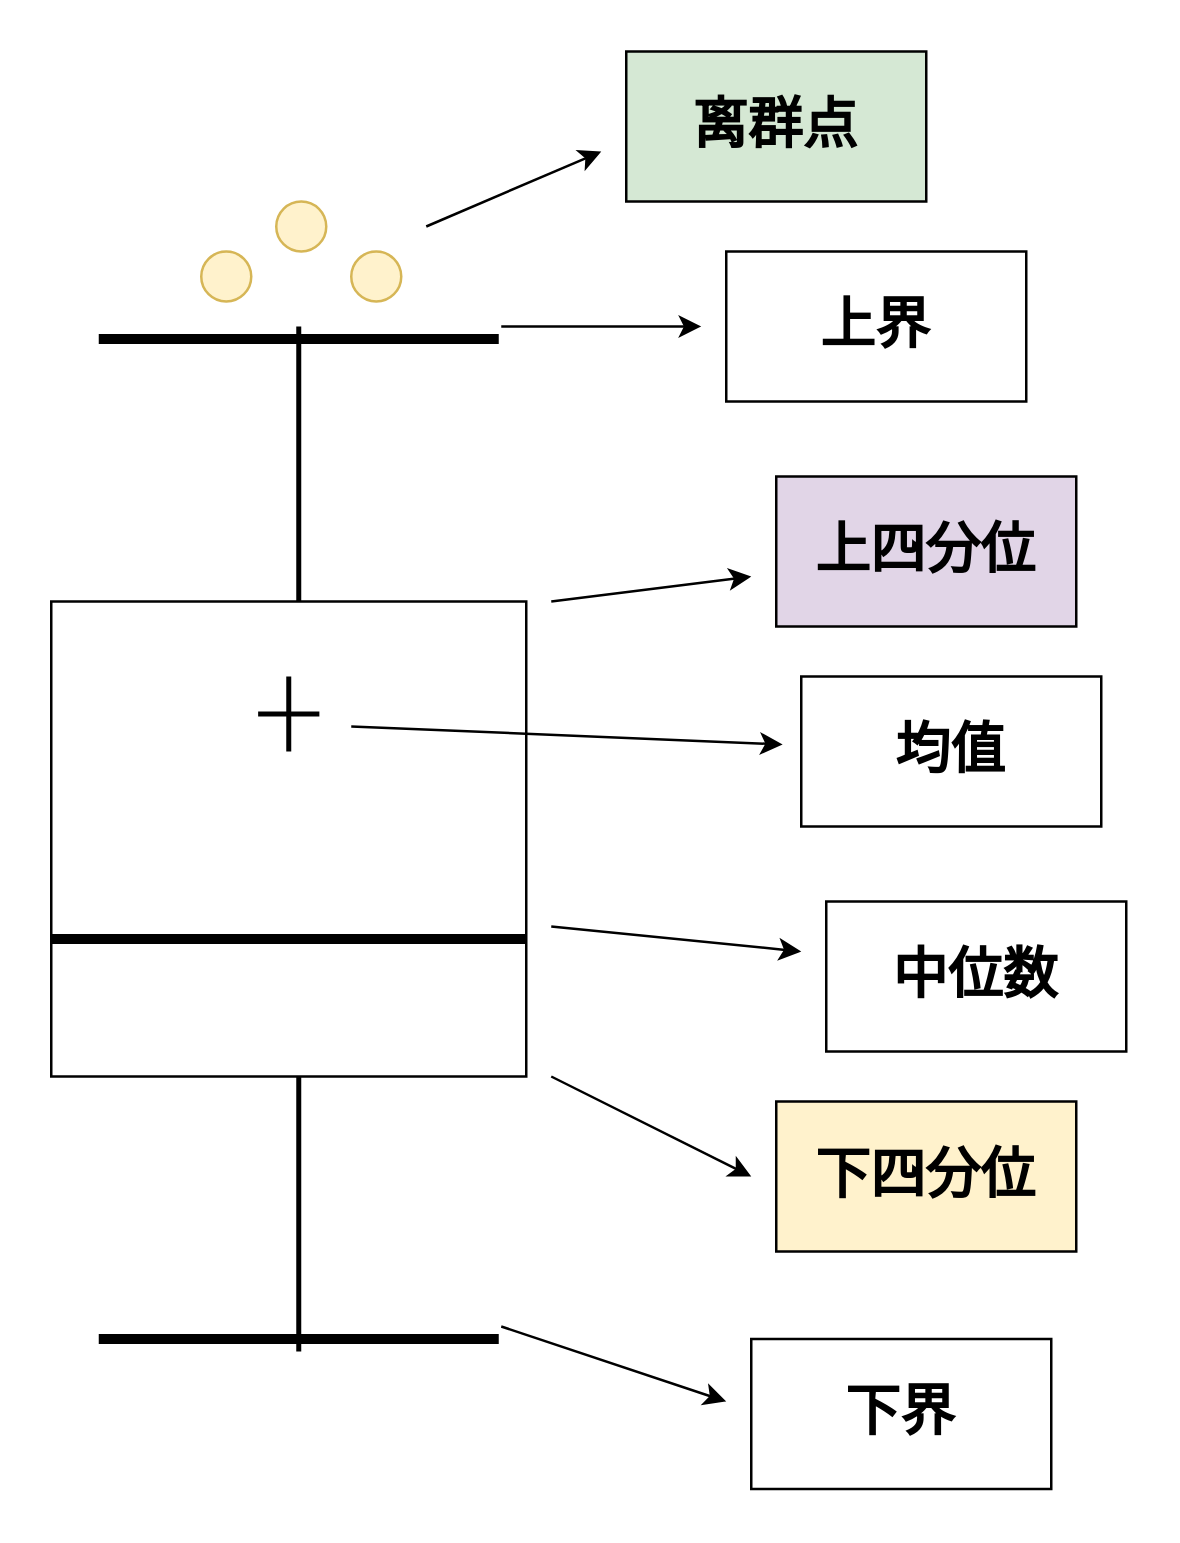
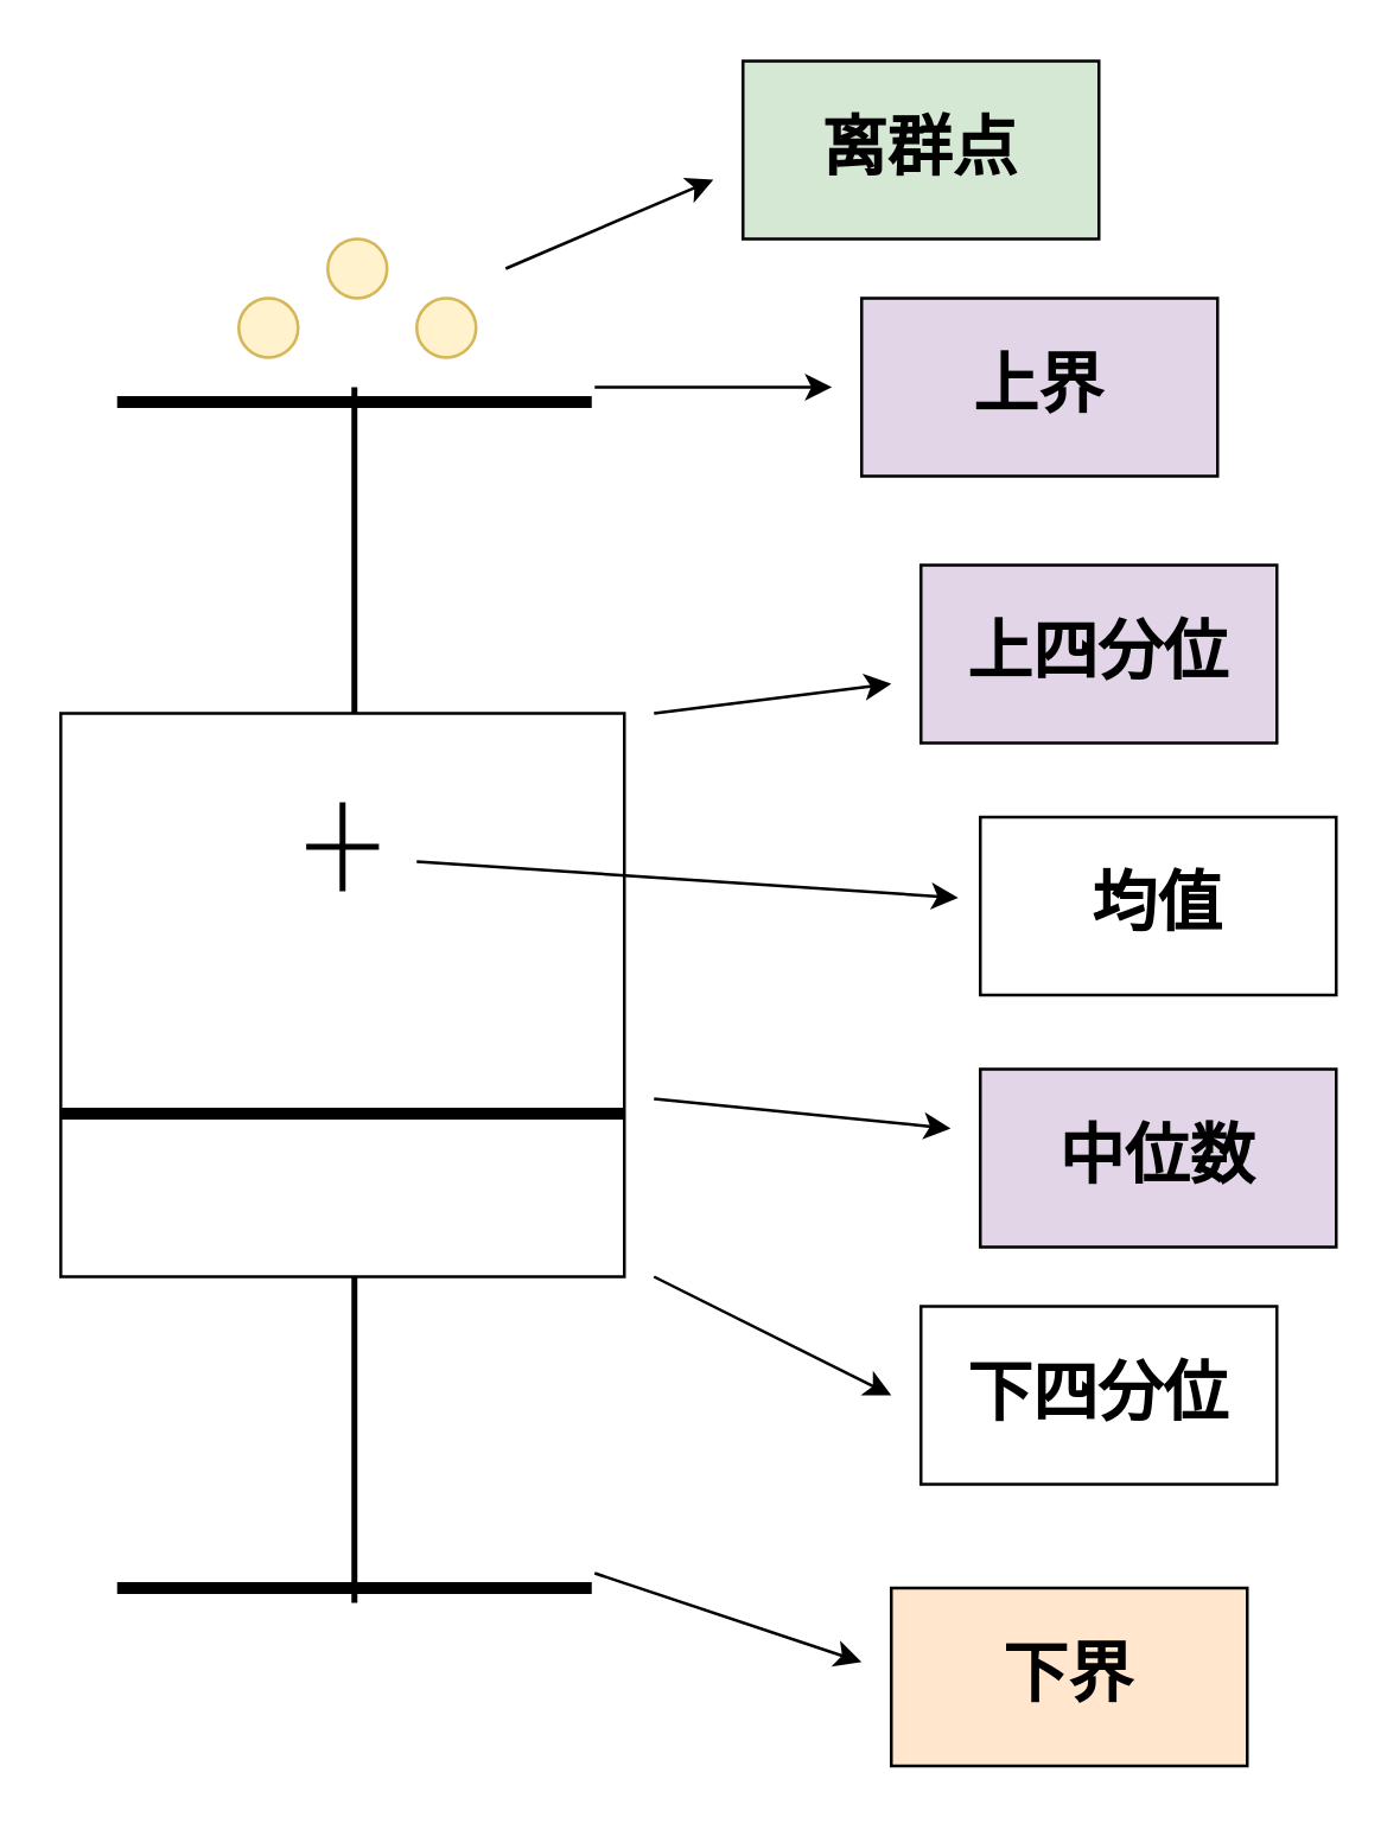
- <mxCell id="21" value="&lt;h3&gt;&lt;font style=&quot;font-size: 22px&quot;&gt;上界&lt;/font&gt;&lt;/h3&gt;" style="rounded=0;whiteSpace=wrap;html=1;" vertex="1" parent="1"><mxGeometry x="290" y="100" width="120" height="60" as="geometry" /></mxCell>
+ <mxCell id="21" value="&lt;h3&gt;&lt;font style=&quot;font-size: 22px&quot;&gt;上界&lt;/font&gt;&lt;/h3&gt;" style="rounded=0;whiteSpace=wrap;html=1;fillColor=#e1d5e7;" vertex="1" parent="1"><mxGeometry x="290" y="100" width="120" height="60" as="geometry" /></mxCell>
- <mxCell id="23" value="&lt;h3&gt;&lt;font style=&quot;font-size: 22px&quot;&gt;均值&lt;/font&gt;&lt;/h3&gt;" style="rounded=0;whiteSpace=wrap;html=1;" vertex="1" parent="1"><mxGeometry x="320" y="270" width="120" height="60" as="geometry" /></mxCell>
+ <mxCell id="23" value="&lt;h3&gt;&lt;font style=&quot;font-size: 22px&quot;&gt;均值&lt;/font&gt;&lt;/h3&gt;" style="rounded=0;whiteSpace=wrap;html=1;" vertex="1" parent="1"><mxGeometry x="330" y="275" width="120" height="60" as="geometry" /></mxCell>
- <mxCell id="24" value="&lt;h3&gt;&lt;font style=&quot;font-size: 22px&quot;&gt;中位数&lt;/font&gt;&lt;/h3&gt;" style="rounded=0;whiteSpace=wrap;html=1;" vertex="1" parent="1"><mxGeometry x="330" y="360" width="120" height="60" as="geometry" /></mxCell>
+ <mxCell id="24" value="&lt;h3&gt;&lt;font style=&quot;font-size: 22px&quot;&gt;中位数&lt;/font&gt;&lt;/h3&gt;" style="rounded=0;whiteSpace=wrap;html=1;fillColor=#e1d5e7;" vertex="1" parent="1"><mxGeometry x="330" y="360" width="120" height="60" as="geometry" /></mxCell>
- <mxCell id="25" value="&lt;h3&gt;&lt;font style=&quot;font-size: 22px&quot;&gt;下四分位&lt;/font&gt;&lt;/h3&gt;" style="rounded=0;whiteSpace=wrap;html=1;fillColor=#fff2cc;" vertex="1" parent="1"><mxGeometry x="310" y="440" width="120" height="60" as="geometry" /></mxCell>
+ <mxCell id="25" value="&lt;h3&gt;&lt;font style=&quot;font-size: 22px&quot;&gt;下四分位&lt;/font&gt;&lt;/h3&gt;" style="rounded=0;whiteSpace=wrap;html=1;" vertex="1" parent="1"><mxGeometry x="310" y="440" width="120" height="60" as="geometry" /></mxCell>
- <mxCell id="26" value="&lt;h3&gt;&lt;font style=&quot;font-size: 22px&quot;&gt;下界&lt;/font&gt;&lt;/h3&gt;" style="rounded=0;whiteSpace=wrap;html=1;" vertex="1" parent="1"><mxGeometry x="300" y="535" width="120" height="60" as="geometry" /></mxCell>
+ <mxCell id="26" value="&lt;h3&gt;&lt;font style=&quot;font-size: 22px&quot;&gt;下界&lt;/font&gt;&lt;/h3&gt;" style="rounded=0;whiteSpace=wrap;html=1;fillColor=#ffe6cc;" vertex="1" parent="1"><mxGeometry x="300" y="535" width="120" height="60" as="geometry" /></mxCell>
